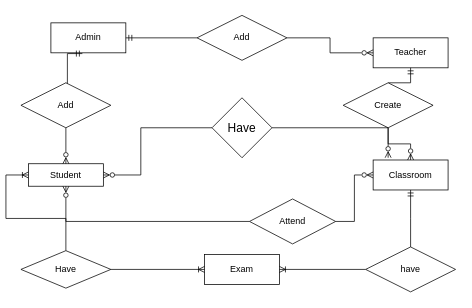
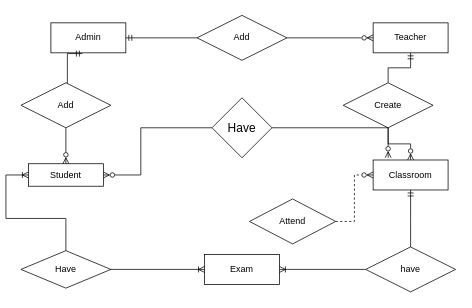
- <mxCell id="3" value="Teacher" style="whiteSpace=wrap;html=1;align=center;" parent="1" vertex="1"><mxGeometry x="490" y="50" width="100" height="40" as="geometry" /></mxCell>
+ <mxCell id="3" value="Teacher" style="whiteSpace=wrap;html=1;align=center;" parent="1" vertex="1"><mxGeometry x="490" y="30" width="100" height="40" as="geometry" /></mxCell>
- <mxCell id="17" style="edgeStyle=orthogonalEdgeStyle;rounded=0;orthogonalLoop=1;jettySize=auto;html=1;exitX=1;exitY=0.5;exitDx=0;exitDy=0;entryX=0;entryY=0.5;entryDx=0;entryDy=0;endArrow=ERzeroToMany;endFill=0;" parent="1" source="18" target="5" edge="1"><mxGeometry relative="1" as="geometry" /></mxCell>
+ <mxCell id="17" style="edgeStyle=orthogonalEdgeStyle;rounded=0;orthogonalLoop=1;jettySize=auto;html=1;exitX=1;exitY=0.5;exitDx=0;exitDy=0;entryX=0;entryY=0.5;entryDx=0;entryDy=0;endArrow=ERzeroToMany;endFill=0;dashed=1;" parent="1" source="18" target="5" edge="1"><mxGeometry relative="1" as="geometry" /></mxCell>
- <mxCell id="16" style="edgeStyle=orthogonalEdgeStyle;rounded=0;orthogonalLoop=1;jettySize=auto;html=1;exitX=0;exitY=0.5;exitDx=0;exitDy=0;endArrow=ERzeroToMany;endFill=0;entryX=0.5;entryY=1;entryDx=0;entryDy=0;" parent="1" source="18" target="4" edge="1"><mxGeometry relative="1" as="geometry"><mxPoint x="200" y="263" as="sourcePoint" /><mxPoint x="70" y="263" as="targetPoint" /></mxGeometry></mxCell>
